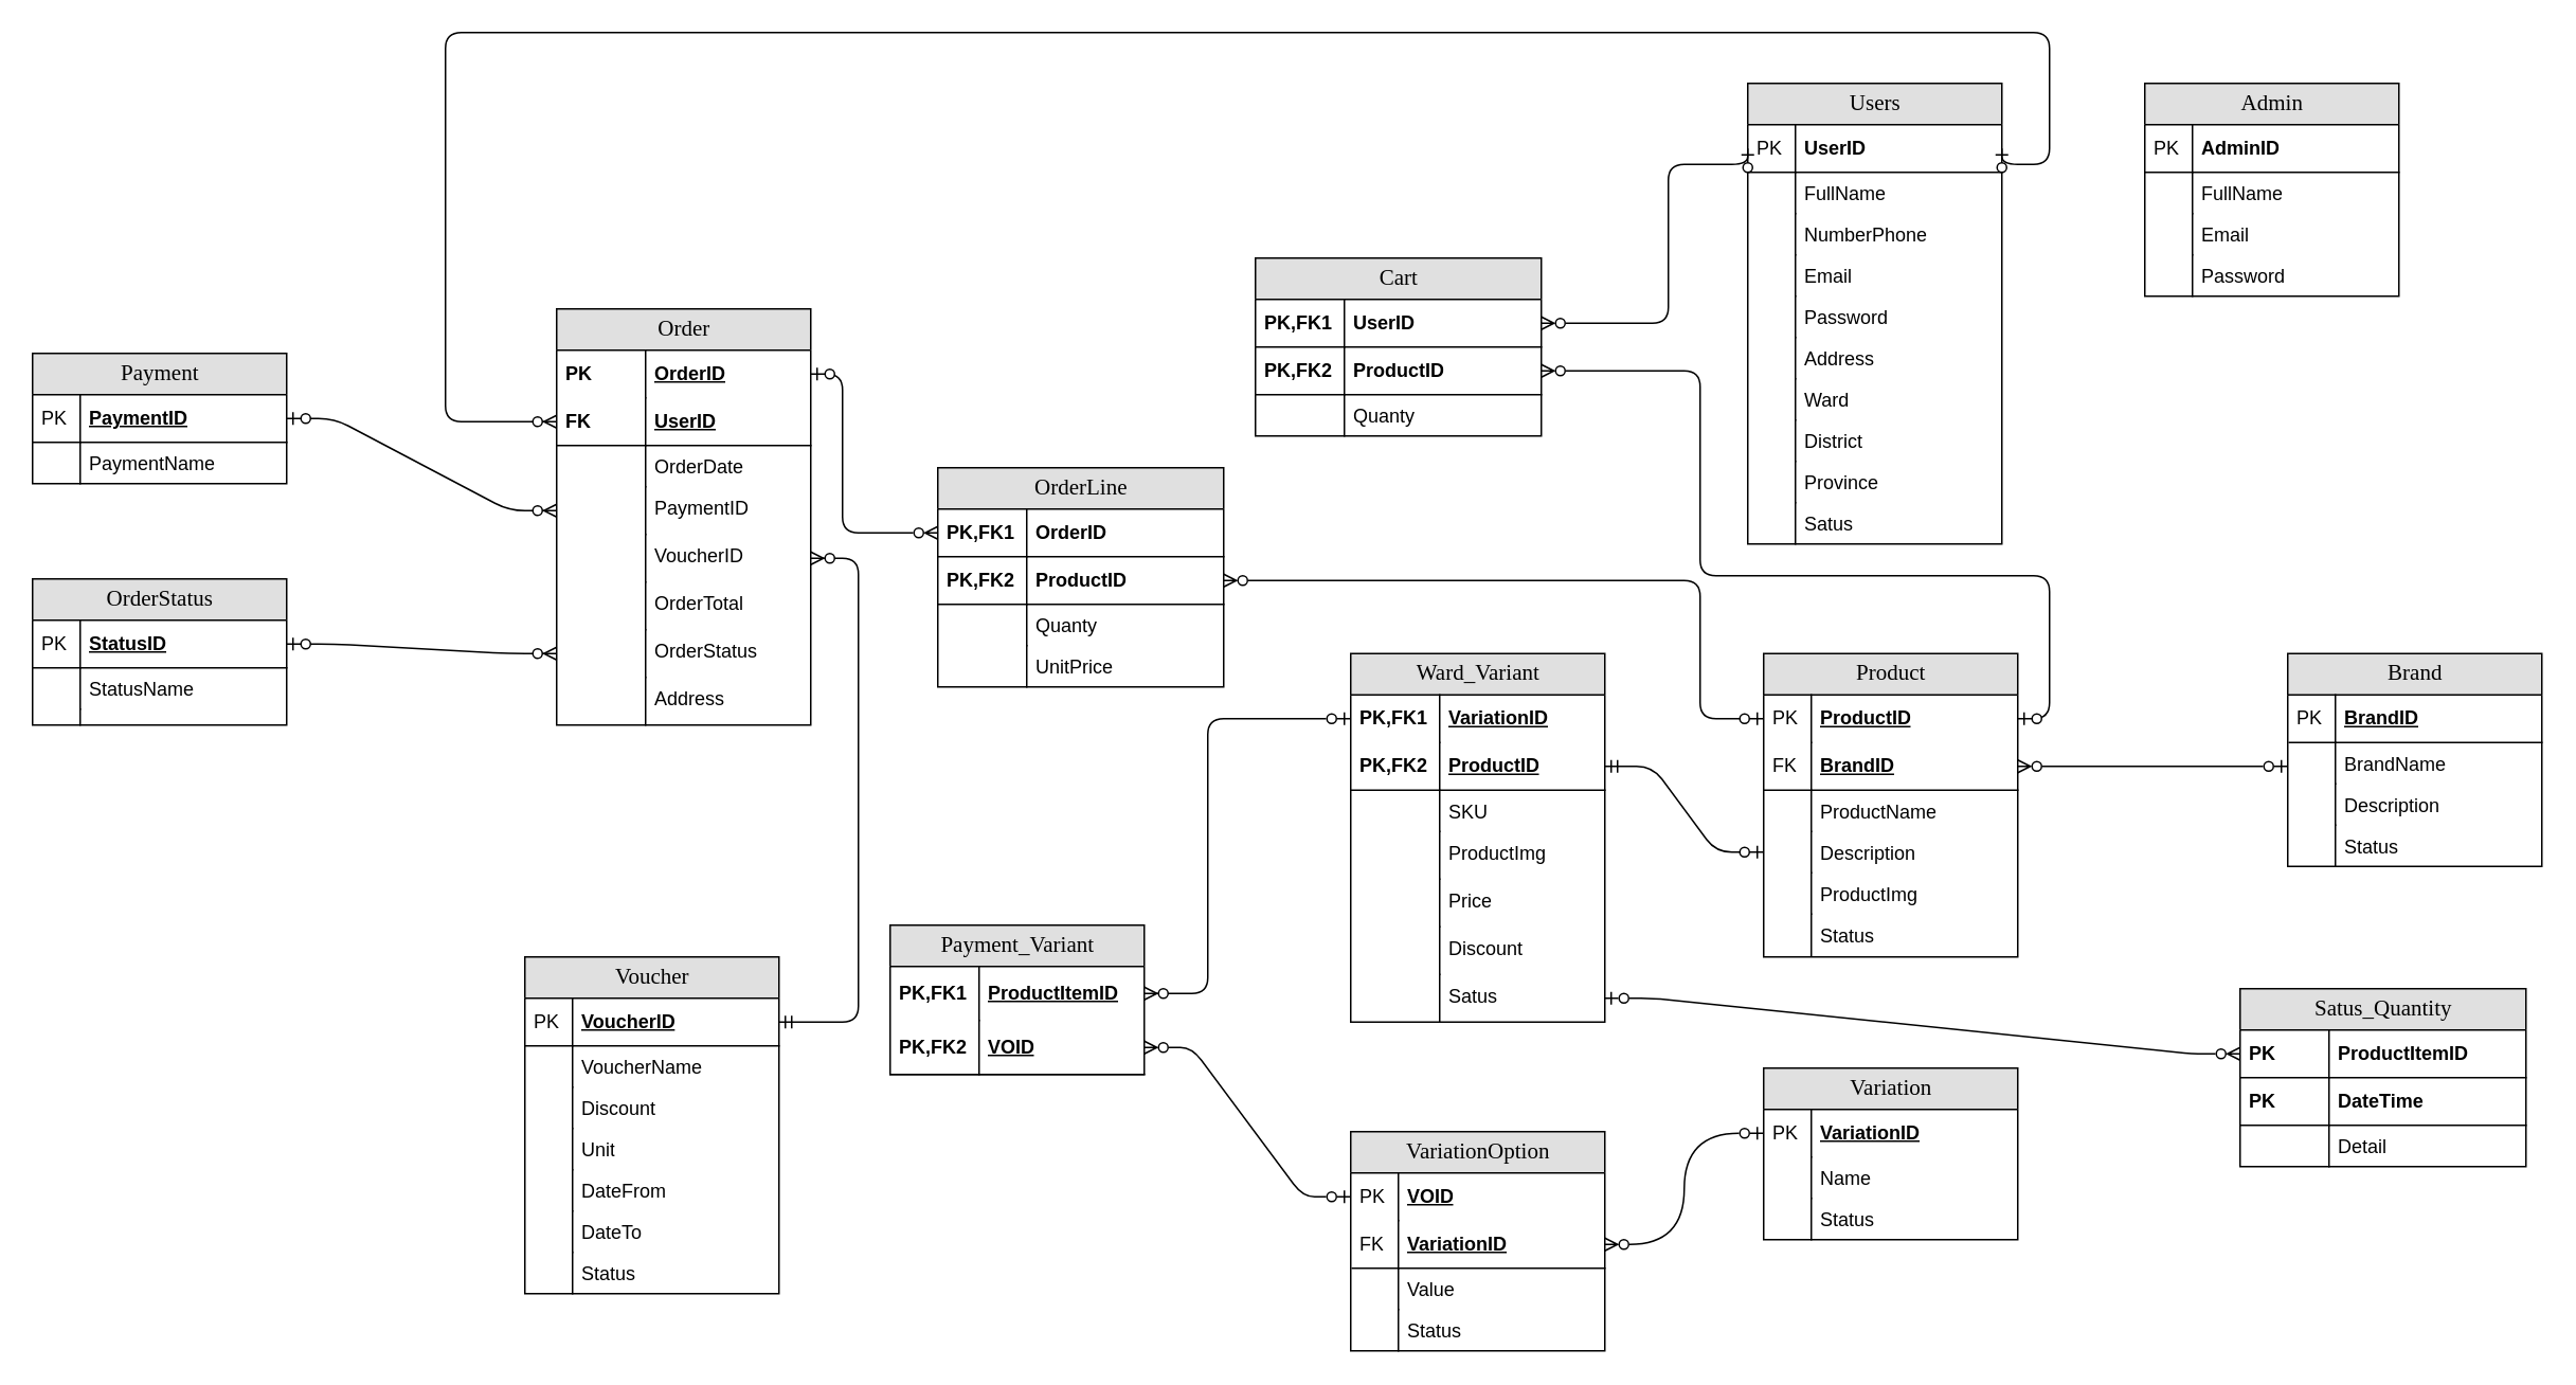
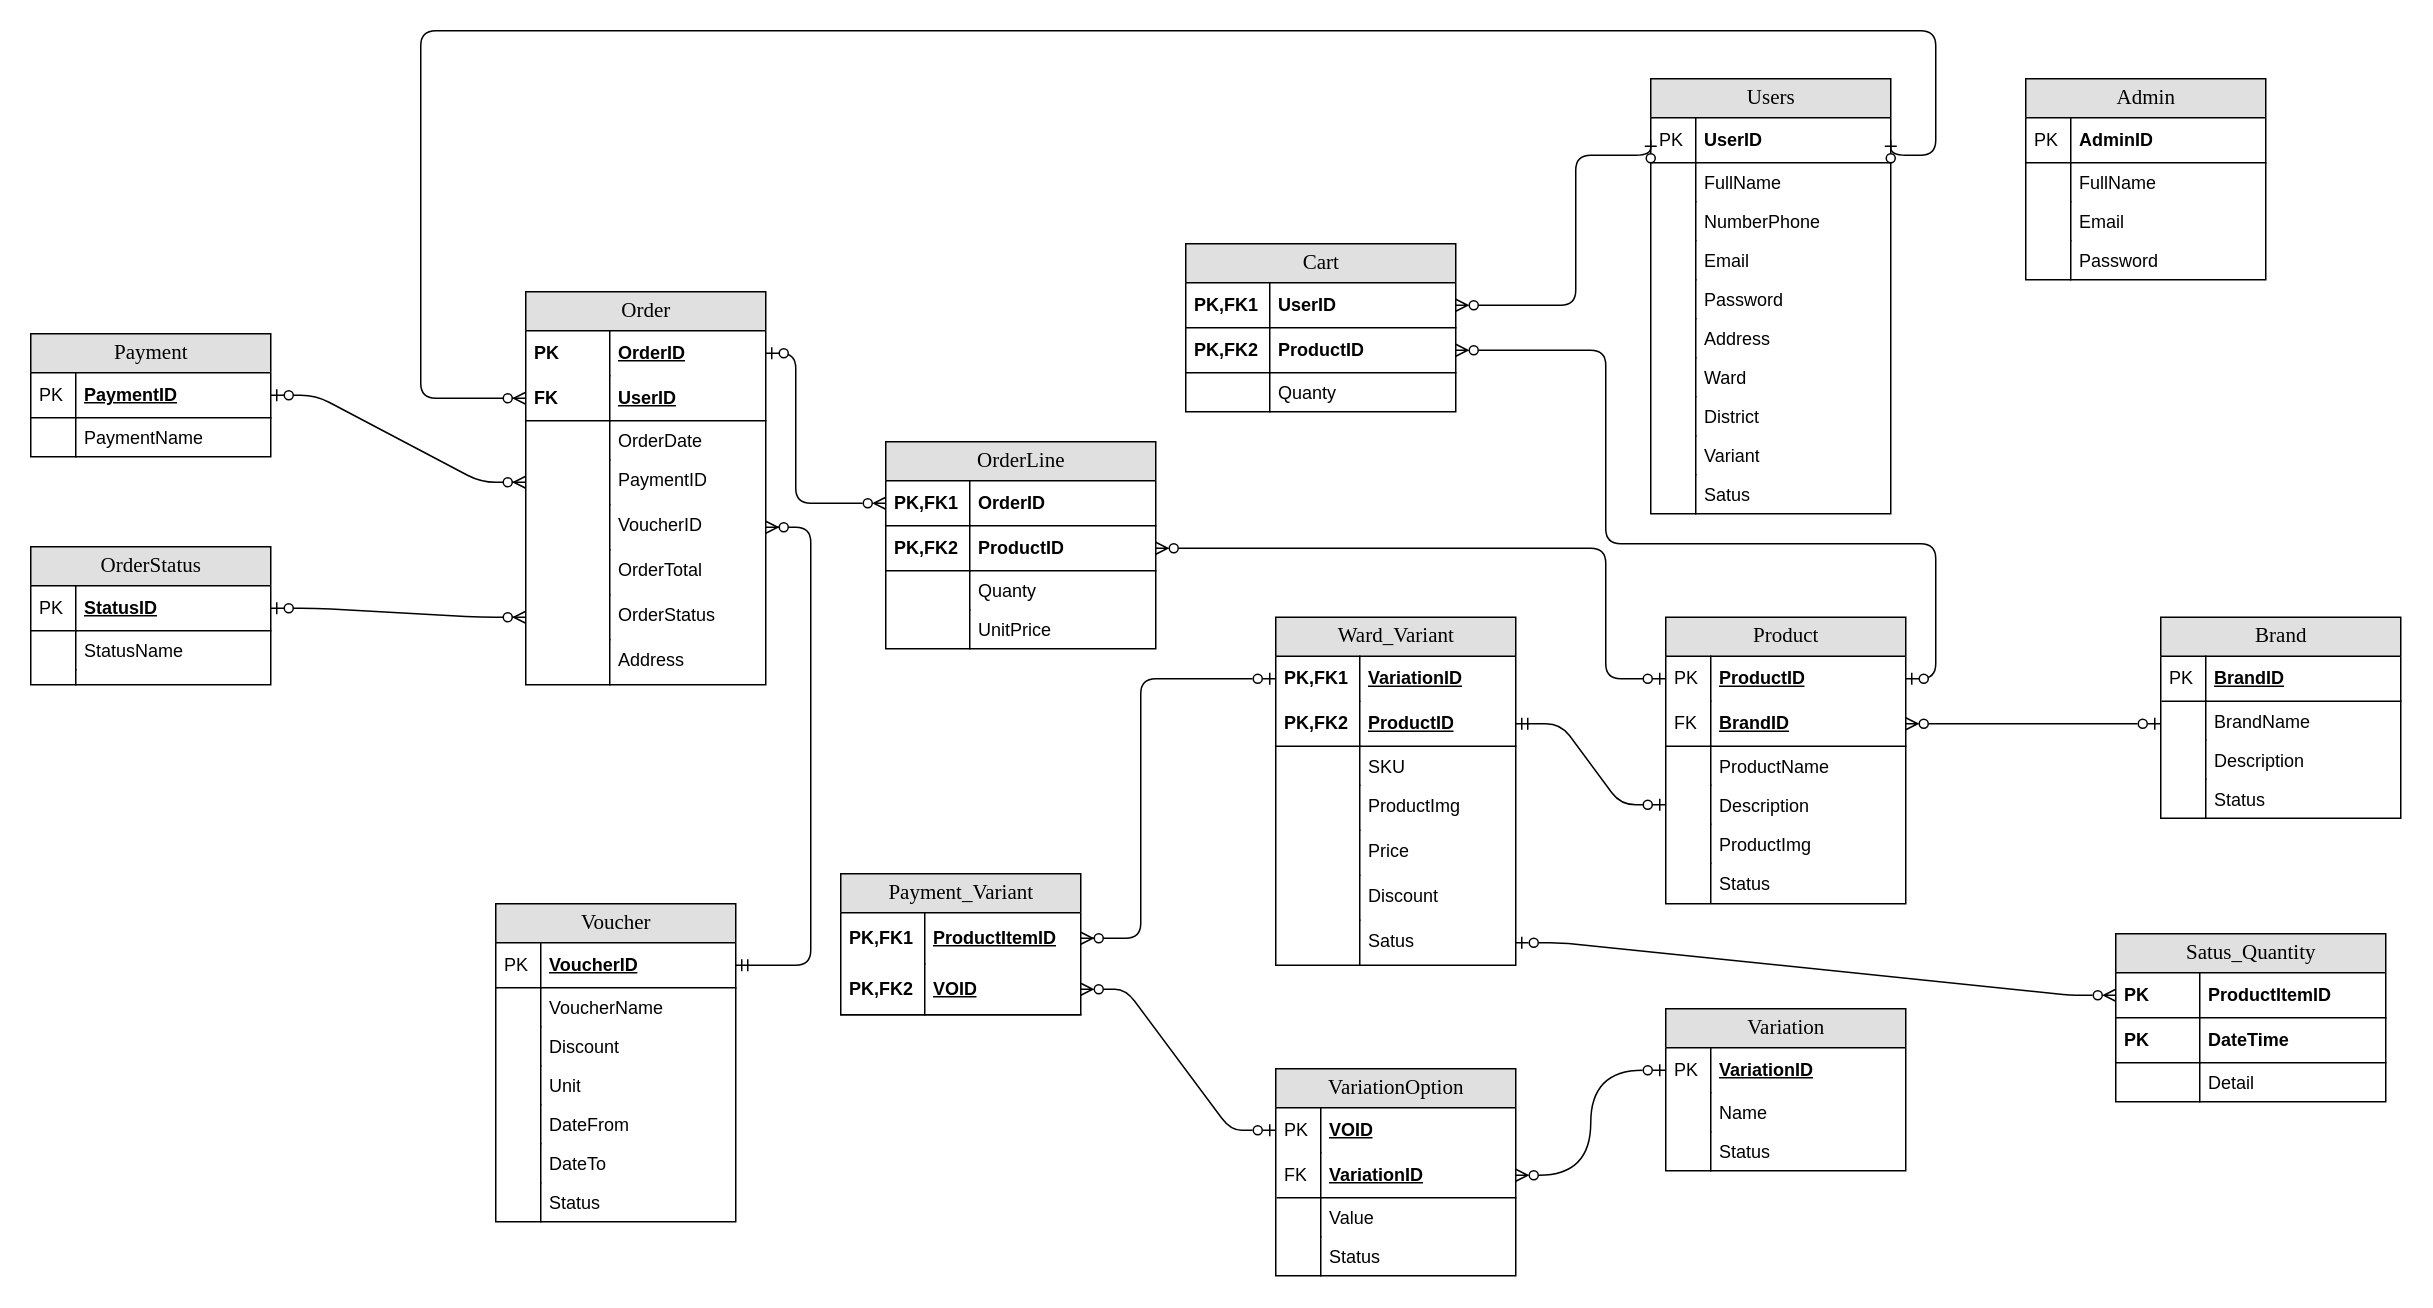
- <mxCell id="19" value="Province" style="shape=partialRectangle;top=0;left=0;right=0;bottom=0;html=1;align=left;verticalAlign=top;fillColor=none;spacingLeft=34;spacingRight=4;whiteSpace=wrap;overflow=hidden;rotatable=0;points=[[0,0.5],[1,0.5]];portConstraint=eastwest;dropTarget=0;" vertex="1" parent="2"><mxGeometry y="238" width="160" height="26" as="geometry" /></mxCell>
+ <mxCell id="19" value="Variant" style="shape=partialRectangle;top=0;left=0;right=0;bottom=0;html=1;align=left;verticalAlign=top;fillColor=none;spacingLeft=34;spacingRight=4;whiteSpace=wrap;overflow=hidden;rotatable=0;points=[[0,0.5],[1,0.5]];portConstraint=eastwest;dropTarget=0;" vertex="1" parent="2"><mxGeometry y="238" width="160" height="26" as="geometry" /></mxCell>
